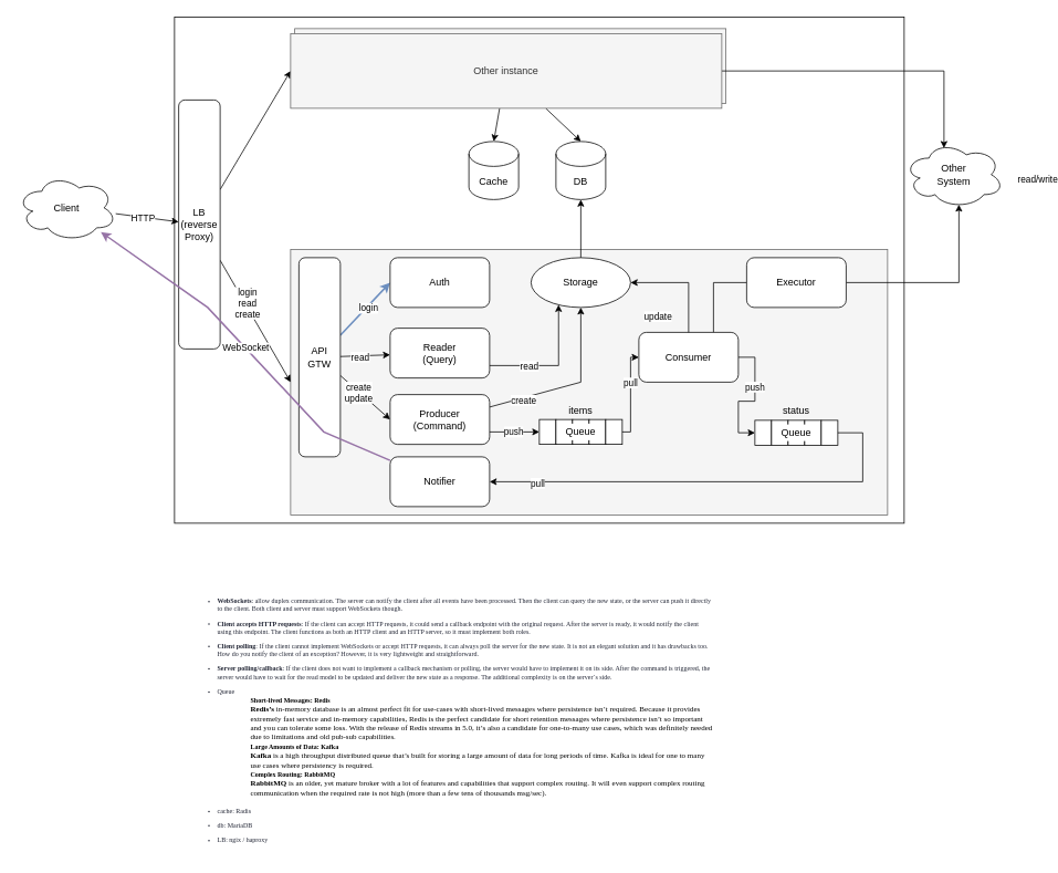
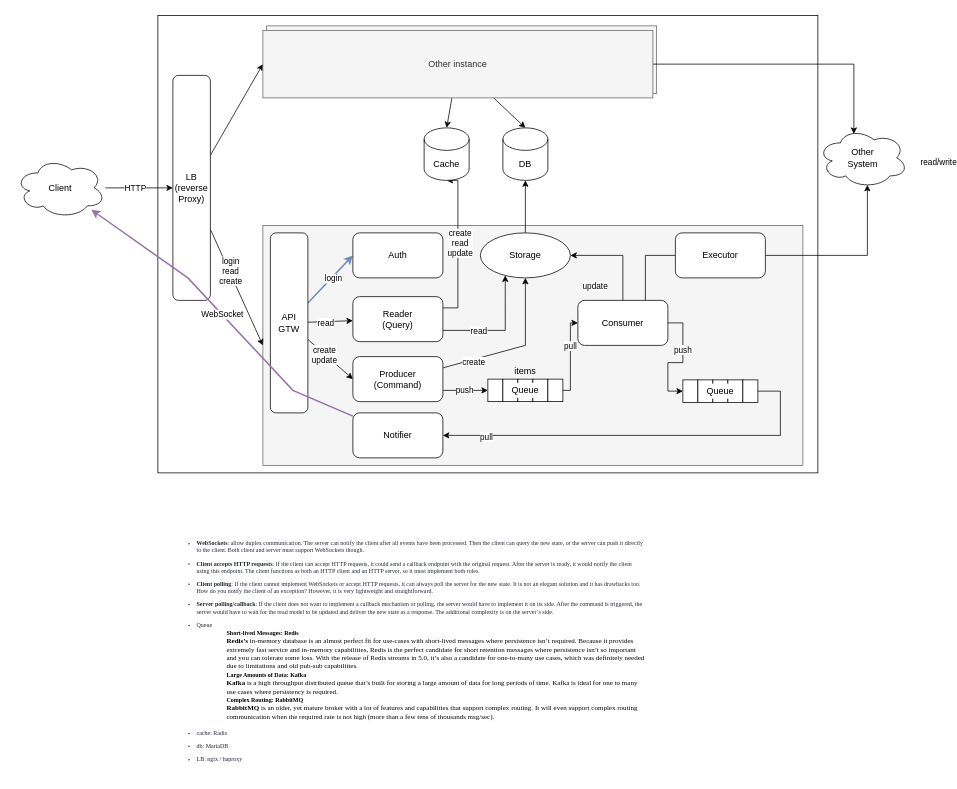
- <mxCell id="8" value="LB&lt;br&gt;(reverse Proxy)" style="rounded=1;whiteSpace=wrap;html=1;" parent="1" vertex="1"><mxGeometry x="215" y="120" width="50" height="300" as="geometry" /></mxCell>
+ <mxCell id="8" value="LB&lt;br&gt;(reverse Proxy)" style="rounded=1;whiteSpace=wrap;html=1;" parent="1" vertex="1"><mxGeometry x="230" y="100" width="50" height="300" as="geometry" /></mxCell>
+ <mxCell id="18" style="edgeStyle=orthogonalEdgeStyle;rounded=0;orthogonalLoop=1;jettySize=auto;html=1;entryX=0.5;entryY=1;entryDx=0;entryDy=0;entryPerimeter=0;exitX=1;exitY=0.25;exitDx=0;exitDy=0;" parent="1" source="45" target="42" edge="1"><mxGeometry relative="1" as="geometry"><Array as="points"><mxPoint x="610" y="410" /></Array></mxGeometry></mxCell>
+ <mxCell id="19" value="create&lt;br&gt;read&lt;br&gt;update" style="edgeLabel;html=1;align=center;verticalAlign=middle;resizable=0;points=[];" parent="18" vertex="1" connectable="0"><mxGeometry x="0.042" y="-2" relative="1" as="geometry"><mxPoint as="offset" /></mxGeometry></mxCell>
- <mxCell id="69" value="status" style="text;html=1;strokeColor=none;fillColor=none;align=center;verticalAlign=middle;whiteSpace=wrap;rounded=0;" parent="1" vertex="1"><mxGeometry x="940" y="485" width="40" height="20" as="geometry" /></mxCell>
